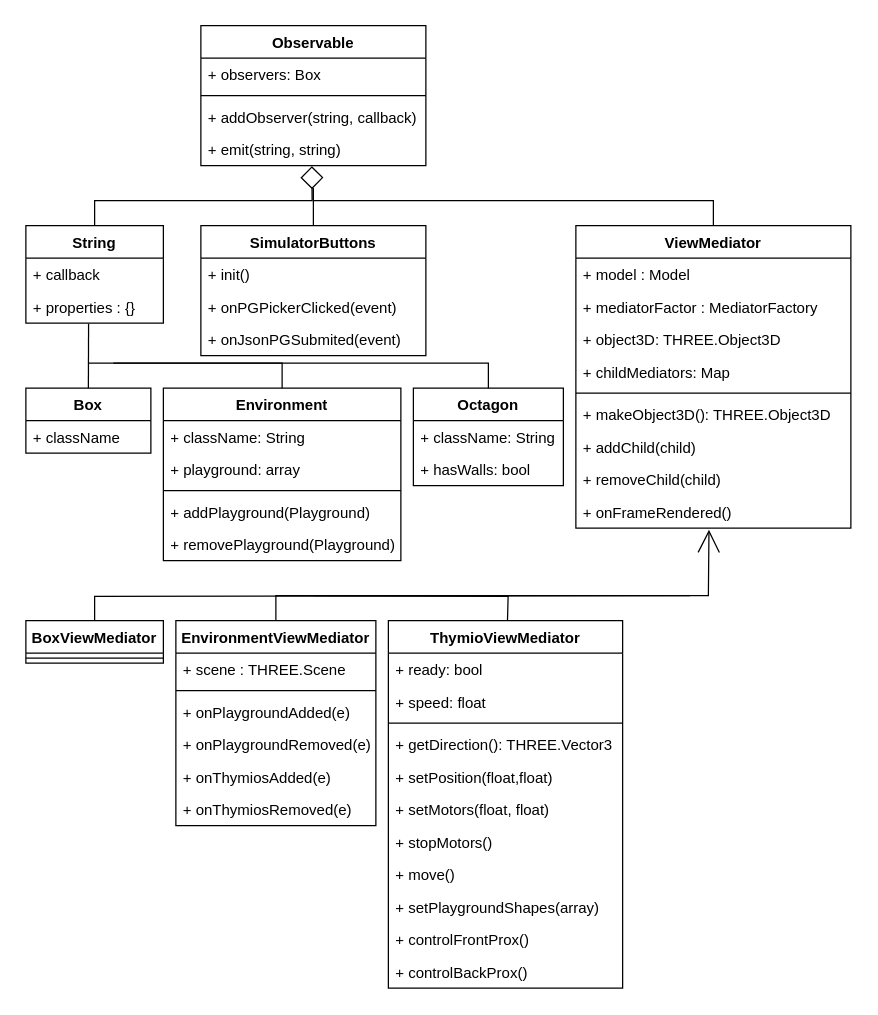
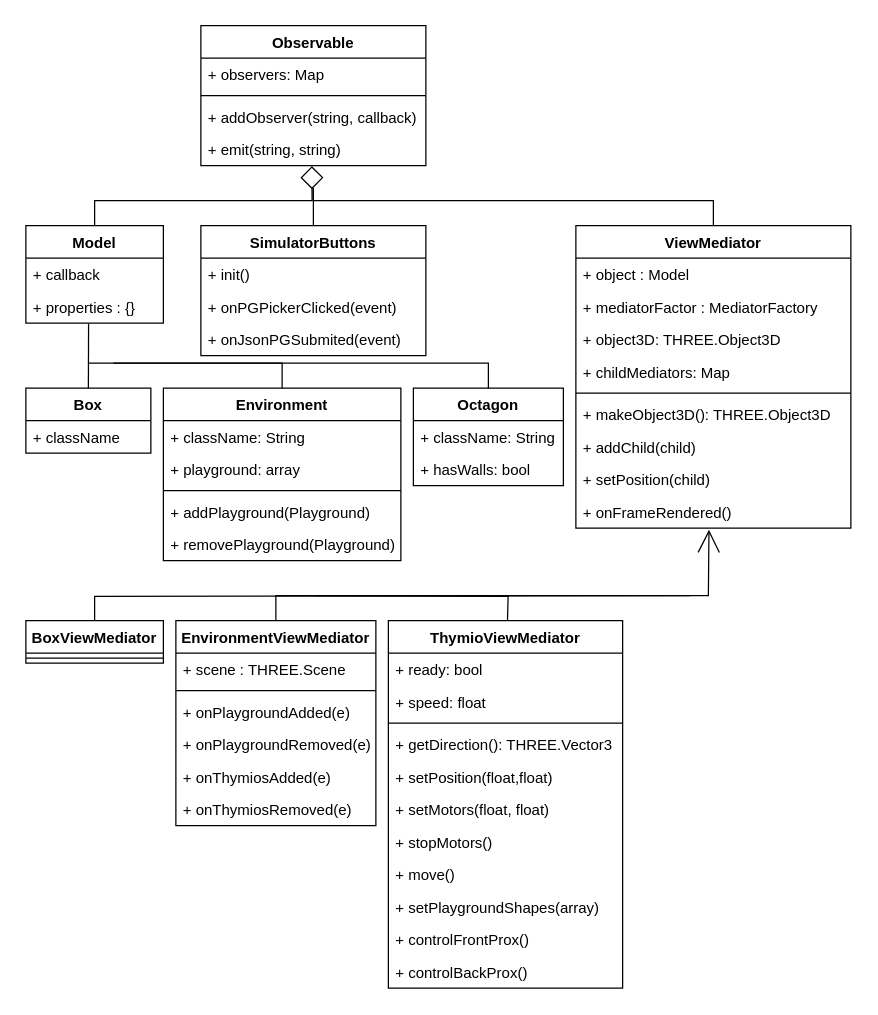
- <mxCell id="3" value="+ observers: Box" style="text;strokeColor=none;fillColor=none;align=left;verticalAlign=top;spacingLeft=4;spacingRight=4;overflow=hidden;rotatable=0;points=[[0,0.5],[1,0.5]];portConstraint=eastwest;" parent="2" vertex="1"><mxGeometry y="26" width="180" height="26" as="geometry" /></mxCell>
+ <mxCell id="3" value="+ observers: Map" style="text;strokeColor=none;fillColor=none;align=left;verticalAlign=top;spacingLeft=4;spacingRight=4;overflow=hidden;rotatable=0;points=[[0,0.5],[1,0.5]];portConstraint=eastwest;" parent="2" vertex="1"><mxGeometry y="26" width="180" height="26" as="geometry" /></mxCell>
- <mxCell id="7" value="String" style="swimlane;fontStyle=1;align=center;verticalAlign=top;childLayout=stackLayout;horizontal=1;startSize=26;horizontalStack=0;resizeParent=1;resizeParentMax=0;resizeLast=0;collapsible=1;marginBottom=0;" parent="1" vertex="1"><mxGeometry x="20" y="180" width="110" height="78" as="geometry" /></mxCell>
+ <mxCell id="7" value="Model" style="swimlane;fontStyle=1;align=center;verticalAlign=top;childLayout=stackLayout;horizontal=1;startSize=26;horizontalStack=0;resizeParent=1;resizeParentMax=0;resizeLast=0;collapsible=1;marginBottom=0;" parent="1" vertex="1"><mxGeometry x="20" y="180" width="110" height="78" as="geometry" /></mxCell>
- <mxCell id="17" value="+ model : Model" style="text;strokeColor=none;fillColor=none;align=left;verticalAlign=top;spacingLeft=4;spacingRight=4;overflow=hidden;rotatable=0;points=[[0,0.5],[1,0.5]];portConstraint=eastwest;" parent="16" vertex="1"><mxGeometry y="26" width="220" height="26" as="geometry" /></mxCell>
+ <mxCell id="17" value="+ object : Model" style="text;strokeColor=none;fillColor=none;align=left;verticalAlign=top;spacingLeft=4;spacingRight=4;overflow=hidden;rotatable=0;points=[[0,0.5],[1,0.5]];portConstraint=eastwest;" parent="16" vertex="1"><mxGeometry y="26" width="220" height="26" as="geometry" /></mxCell>
- <mxCell id="24" value="+ removeChild(child)" style="text;strokeColor=none;fillColor=none;align=left;verticalAlign=top;spacingLeft=4;spacingRight=4;overflow=hidden;rotatable=0;points=[[0,0.5],[1,0.5]];portConstraint=eastwest;" parent="16" vertex="1"><mxGeometry y="190" width="220" height="26" as="geometry" /></mxCell>
+ <mxCell id="24" value="+ setPosition(child)" style="text;strokeColor=none;fillColor=none;align=left;verticalAlign=top;spacingLeft=4;spacingRight=4;overflow=hidden;rotatable=0;points=[[0,0.5],[1,0.5]];portConstraint=eastwest;" parent="16" vertex="1"><mxGeometry y="190" width="220" height="26" as="geometry" /></mxCell>
